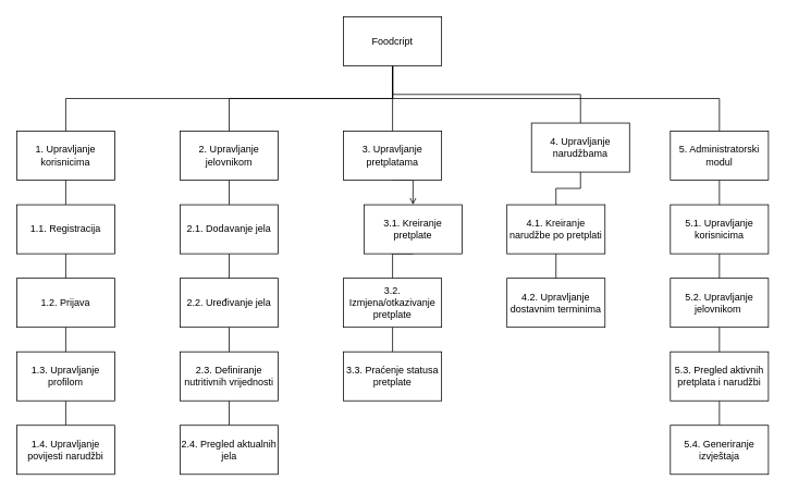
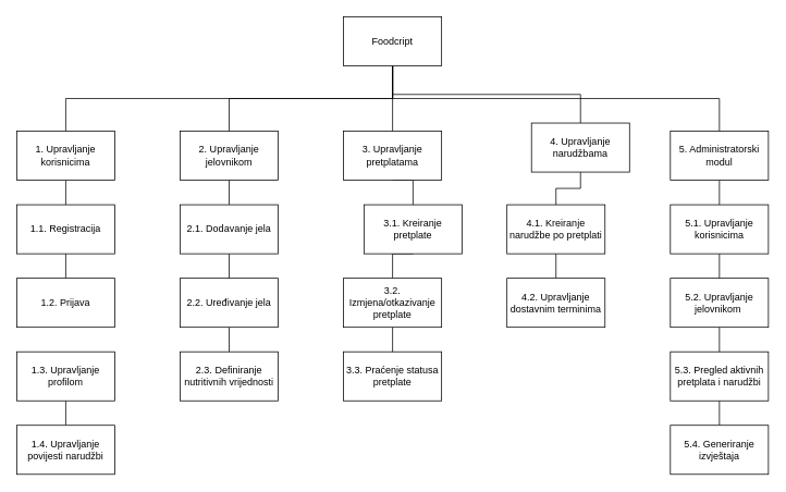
- <mxCell id="10" style="edgeStyle=orthogonalEdgeStyle;rounded=0;orthogonalLoop=1;jettySize=auto;html=1;exitX=0.5;exitY=1;exitDx=0;exitDy=0;entryX=0.5;entryY=0;entryDx=0;entryDy=0;endArrow=open;startFill=0;" edge="1" parent="1" source="11" target="33"><mxGeometry relative="1" as="geometry" /></mxCell>
+ <mxCell id="10" style="edgeStyle=orthogonalEdgeStyle;rounded=0;orthogonalLoop=1;jettySize=auto;html=1;exitX=0.5;exitY=1;exitDx=0;exitDy=0;entryX=0.5;entryY=0;entryDx=0;entryDy=0;endArrow=none;startFill=0;" edge="1" parent="1" source="11" target="33"><mxGeometry relative="1" as="geometry" /></mxCell>
- <mxCell id="20" style="edgeStyle=orthogonalEdgeStyle;rounded=0;orthogonalLoop=1;jettySize=auto;html=1;exitX=0.5;exitY=1;exitDx=0;exitDy=0;entryX=0.5;entryY=0;entryDx=0;entryDy=0;endArrow=none;startFill=0;" edge="1" parent="1" source="21" target="23"><mxGeometry relative="1" as="geometry" /></mxCell>
- <mxCell id="29" style="edgeStyle=orthogonalEdgeStyle;rounded=0;orthogonalLoop=1;jettySize=auto;html=1;exitX=0.5;exitY=1;exitDx=0;exitDy=0;entryX=0.5;entryY=0;entryDx=0;entryDy=0;endArrow=none;startFill=0;" edge="1" parent="1" source="30" target="31"><mxGeometry relative="1" as="geometry" /></mxCell>
- <mxCell id="31" value="2.4. Pregled aktualnih jela" style="rounded=0;whiteSpace=wrap;html=1;" vertex="1" parent="1"><mxGeometry x="220" y="520" width="120" height="60" as="geometry" /></mxCell>
